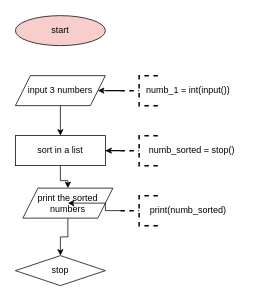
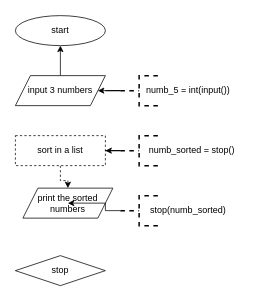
- <mxCell id="2" value="start" style="ellipse;whiteSpace=wrap;html=1;fillColor=#f8cecc;" parent="1" vertex="1"><mxGeometry x="20" y="20" width="120" height="40" as="geometry" /></mxCell>
+ <mxCell id="2" value="start" style="ellipse;whiteSpace=wrap;html=1;" parent="1" vertex="1"><mxGeometry x="20" y="20" width="120" height="40" as="geometry" /></mxCell>
- <mxCell id="12" value="numb_1 = int(input())" style="text;html=1;align=center;verticalAlign=middle;resizable=0;points=[];autosize=1;strokeColor=none;fillColor=none;" parent="1" vertex="1"><mxGeometry x="180" y="105" width="140" height="30" as="geometry" /></mxCell>
+ <mxCell id="12" value="numb_5 = int(input())" style="text;html=1;align=center;verticalAlign=middle;resizable=0;points=[];autosize=1;strokeColor=none;fillColor=none;" parent="1" vertex="1"><mxGeometry x="180" y="105" width="140" height="30" as="geometry" /></mxCell>
- <mxCell id="3" value="" style="edgeStyle=orthogonalEdgeStyle;rounded=0;orthogonalLoop=1;jettySize=auto;html=1;" parent="1" source="4" target="6" edge="1"><mxGeometry relative="1" as="geometry" /></mxCell>
+ <mxCell id="3" value="" style="edgeStyle=orthogonalEdgeStyle;rounded=0;orthogonalLoop=1;jettySize=auto;html=1;" parent="1" source="4" target="2" edge="1"><mxGeometry relative="1" as="geometry" /></mxCell>
- <mxCell id="6" value="sort in a list" style="rounded=0;whiteSpace=wrap;html=1;" parent="1" vertex="1"><mxGeometry x="20" y="180" width="120" height="40" as="geometry" /></mxCell>
+ <mxCell id="6" value="sort in a list" style="rounded=0;whiteSpace=wrap;html=1;dashed=1;" parent="1" vertex="1"><mxGeometry x="20" y="180" width="120" height="40" as="geometry" /></mxCell>
- <mxCell id="5" value="" style="edgeStyle=orthogonalEdgeStyle;rounded=0;orthogonalLoop=1;jettySize=auto;html=1;" parent="1" source="6" target="8" edge="1"><mxGeometry relative="1" as="geometry" /></mxCell>
+ <mxCell id="5" value="" style="edgeStyle=orthogonalEdgeStyle;rounded=0;orthogonalLoop=1;jettySize=auto;html=1;dashed=1;" parent="1" source="6" target="8" edge="1"><mxGeometry relative="1" as="geometry" /></mxCell>
- <mxCell id="18" value="print(numb_sorted)" style="text;html=1;align=center;verticalAlign=middle;resizable=0;points=[];autosize=1;strokeColor=none;fillColor=none;" parent="1" vertex="1"><mxGeometry x="190" y="265" width="120" height="30" as="geometry" /></mxCell>
+ <mxCell id="18" value="stop(numb_sorted)" style="text;html=1;align=center;verticalAlign=middle;resizable=0;points=[];autosize=1;strokeColor=none;fillColor=none;" parent="1" vertex="1"><mxGeometry x="190" y="265" width="120" height="30" as="geometry" /></mxCell>
- <mxCell id="7" value="" style="edgeStyle=orthogonalEdgeStyle;rounded=0;orthogonalLoop=1;jettySize=auto;html=1;" parent="1" source="8" target="9" edge="1"><mxGeometry relative="1" as="geometry" /></mxCell>
